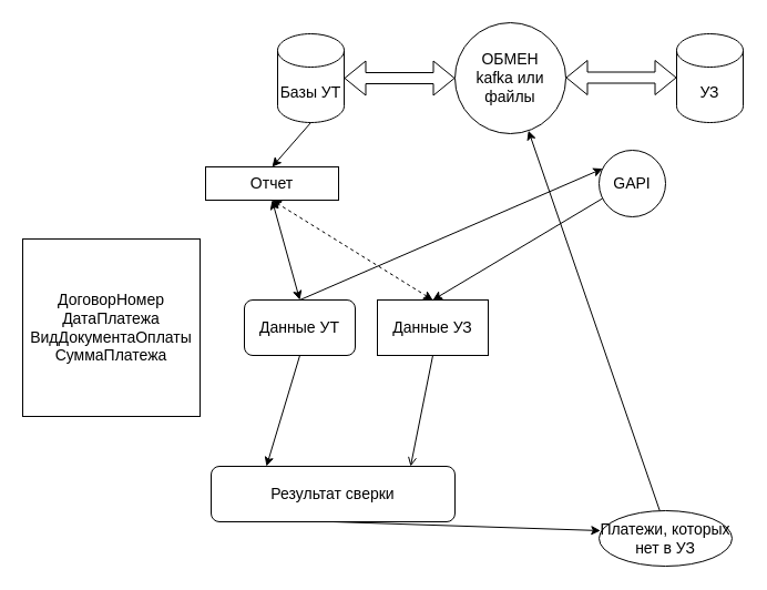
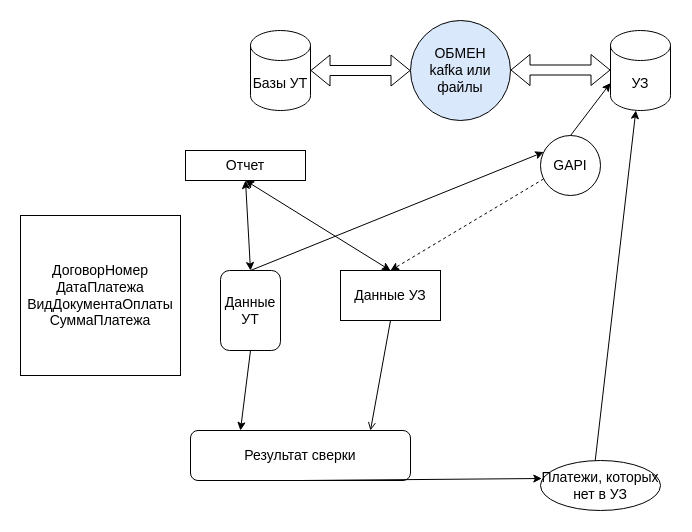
- <mxCell id="9" value="ОБМЕН&lt;br&gt;kafka или файлы" style="ellipse;whiteSpace=wrap;html=1;aspect=fixed;fontSize=14;" vertex="1" parent="1"><mxGeometry x="410" y="20" width="100" height="100" as="geometry" /></mxCell>
+ <mxCell id="9" value="ОБМЕН&lt;br&gt;kafka или файлы" style="ellipse;whiteSpace=wrap;html=1;aspect=fixed;fontSize=14;fillColor=#dae8fc;" vertex="1" parent="1"><mxGeometry x="410" y="20" width="100" height="100" as="geometry" /></mxCell>
+ <mxCell id="13" value="" style="endArrow=classic;html=1;rounded=0;fontSize=14;exitX=0.5;exitY=0;exitDx=0;exitDy=0;entryX=0;entryY=0;entryDx=0;entryDy=52.5;entryPerimeter=0;" edge="1" parent="1" source="10" target="3"><mxGeometry width="50" height="50" relative="1" as="geometry"><mxPoint x="560" y="135" as="sourcePoint" /><mxPoint x="610" y="85" as="targetPoint" /></mxGeometry></mxCell>
- <mxCell id="20" value="" style="endArrow=classic;html=1;rounded=0;fontSize=14;exitX=0.5;exitY=1;exitDx=0;exitDy=0;exitPerimeter=0;entryX=0.5;entryY=0;entryDx=0;entryDy=0;" edge="1" parent="1" source="2" target="4"><mxGeometry width="50" height="50" relative="1" as="geometry"><mxPoint x="390" y="340" as="sourcePoint" /><mxPoint x="440" y="290" as="targetPoint" /></mxGeometry></mxCell>
- <mxCell id="12" value="" style="endArrow=classic;html=1;rounded=0;fontSize=14;entryX=0.5;entryY=0;entryDx=0;entryDy=0;exitX=0;exitY=0.75;exitDx=0;exitDy=0;" edge="1" parent="1" source="10" target="6"><mxGeometry width="50" height="50" relative="1" as="geometry"><mxPoint x="610" y="160" as="sourcePoint" /><mxPoint x="560" y="200" as="targetPoint" /></mxGeometry></mxCell>
+ <mxCell id="12" value="" style="endArrow=classic;html=1;rounded=0;fontSize=14;entryX=0.5;entryY=0;entryDx=0;entryDy=0;exitX=0;exitY=0.75;exitDx=0;exitDy=0;dashed=1;" edge="1" parent="1" source="10" target="6"><mxGeometry width="50" height="50" relative="1" as="geometry"><mxPoint x="610" y="160" as="sourcePoint" /><mxPoint x="560" y="200" as="targetPoint" /></mxGeometry></mxCell>
- <mxCell id="22" value="" style="endArrow=classic;startArrow=classic;html=1;rounded=0;fontSize=14;entryX=0.5;entryY=1;entryDx=0;entryDy=0;exitX=0.5;exitY=0;exitDx=0;exitDy=0;dashed=1;" edge="1" parent="1" source="6" target="4"><mxGeometry width="50" height="50" relative="1" as="geometry"><mxPoint x="390" y="340" as="sourcePoint" /><mxPoint x="440" y="290" as="targetPoint" /></mxGeometry></mxCell>
+ <mxCell id="22" value="" style="endArrow=classic;startArrow=classic;html=1;rounded=0;fontSize=14;entryX=0.5;entryY=1;entryDx=0;entryDy=0;exitX=0.5;exitY=0;exitDx=0;exitDy=0;" edge="1" parent="1" source="6" target="4"><mxGeometry width="50" height="50" relative="1" as="geometry"><mxPoint x="390" y="340" as="sourcePoint" /><mxPoint x="440" y="290" as="targetPoint" /></mxGeometry></mxCell>
- <mxCell id="14" value="" style="endArrow=classic;html=1;rounded=0;fontSize=14;exitX=0.456;exitY=0;exitDx=0;exitDy=0;exitPerimeter=0;" edge="1" parent="1" source="8" target="9"><mxGeometry width="50" height="50" relative="1" as="geometry"><mxPoint x="390" y="140" as="sourcePoint" /><mxPoint x="440" y="90" as="targetPoint" /></mxGeometry></mxCell>
+ <mxCell id="14" value="" style="endArrow=classic;html=1;rounded=0;fontSize=14;exitX=0.456;exitY=0;exitDx=0;exitDy=0;exitPerimeter=0;" edge="1" parent="1" source="8" target="3"><mxGeometry width="50" height="50" relative="1" as="geometry"><mxPoint x="390" y="140" as="sourcePoint" /><mxPoint x="440" y="90" as="targetPoint" /></mxGeometry></mxCell>
- <mxCell id="5" value="Данные УТ&lt;br&gt;" style="rounded=1;whiteSpace=wrap;html=1;fontSize=14;" vertex="1" parent="1"><mxGeometry x="220" y="270" width="100" height="50" as="geometry" /></mxCell>
+ <mxCell id="5" value="Данные УТ&lt;br&gt;" style="rounded=1;whiteSpace=wrap;html=1;fontSize=14;" vertex="1" parent="1"><mxGeometry x="220" y="270" width="60" height="80" as="geometry" /></mxCell>
- <mxCell id="7" value="Результат сверки" style="rounded=1;whiteSpace=wrap;html=1;fontSize=14;" vertex="1" parent="1"><mxGeometry x="190" y="420" width="220" height="50" as="geometry" /></mxCell>
+ <mxCell id="7" value="Результат сверки" style="rounded=1;whiteSpace=wrap;html=1;fontSize=14;" vertex="1" parent="1"><mxGeometry x="190" y="430" width="220" height="50" as="geometry" /></mxCell>
